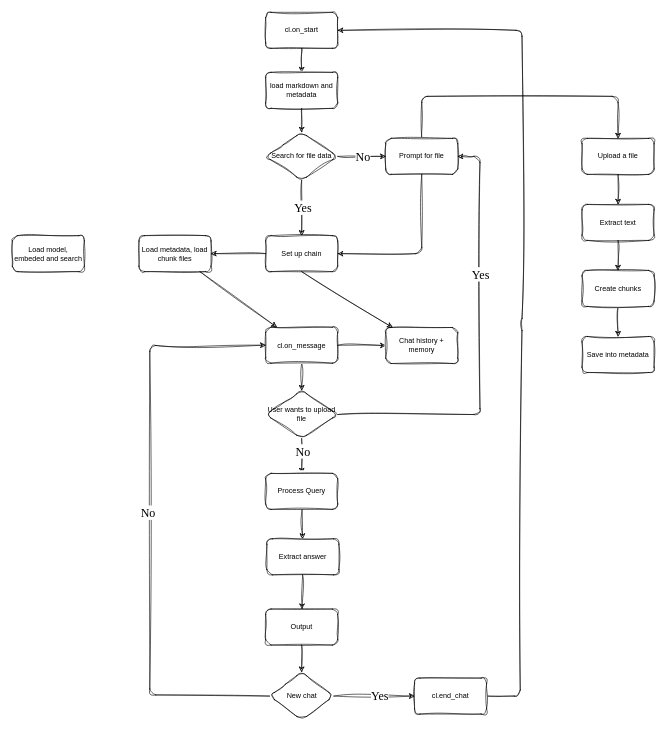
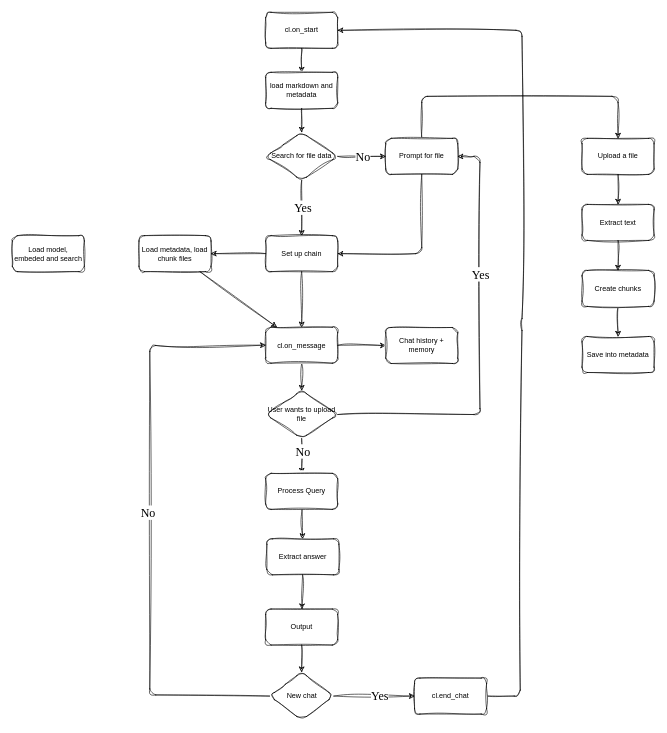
- <mxCell id="16" value="" style="edgeStyle=none;html=1;exitX=0.5;exitY=1;exitDx=0;exitDy=0;sketch=1;curveFitting=1;jiggle=2;" parent="1" source="15" target="38" edge="1"><mxGeometry relative="1" as="geometry"><mxPoint x="502" y="500" as="sourcePoint" /></mxGeometry></mxCell>
+ <mxCell id="16" value="" style="edgeStyle=none;html=1;exitX=0.5;exitY=1;exitDx=0;exitDy=0;sketch=1;curveFitting=1;jiggle=2;" parent="1" source="15" target="19" edge="1"><mxGeometry relative="1" as="geometry"><mxPoint x="502" y="500" as="sourcePoint" /></mxGeometry></mxCell>
